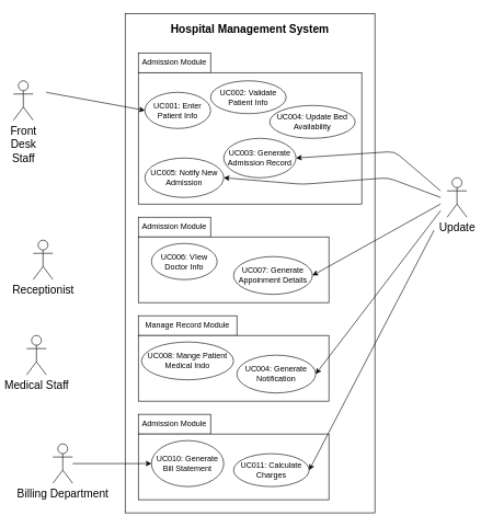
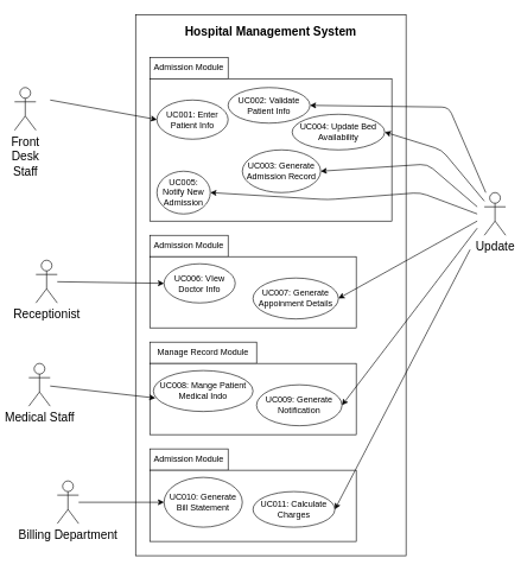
+ <mxCell id="30" value="" style="endArrow=classic;html=1;fontSize=17;entryX=1;entryY=0.5;entryDx=0;entryDy=0;" edge="1" parent="1" source="24" target="6"><mxGeometry width="50" height="50" relative="1" as="geometry"><mxPoint x="670" y="270" as="sourcePoint" /><mxPoint x="720" y="240" as="targetPoint" /><Array as="points"><mxPoint x="630" y="150" /></Array></mxGeometry></mxCell>
+ <mxCell id="31" value="" style="endArrow=classic;html=1;fontSize=17;entryX=1;entryY=0.5;entryDx=0;entryDy=0;" edge="1" parent="1" source="24" target="8"><mxGeometry width="50" height="50" relative="1" as="geometry"><mxPoint x="670" y="280" as="sourcePoint" /><mxPoint x="720" y="250" as="targetPoint" /><Array as="points"><mxPoint x="620" y="210" /></Array></mxGeometry></mxCell>
- <mxCell id="9" value="UC005: Notify New Admission" style="ellipse;whiteSpace=wrap;html=1;" vertex="1" parent="1"><mxGeometry x="220" y="240" width="120" height="60" as="geometry" /></mxCell>
+ <mxCell id="9" value="UC005: Notify New Admission" style="ellipse;whiteSpace=wrap;html=1;" vertex="1" parent="1"><mxGeometry x="220" y="240" width="75" height="60" as="geometry" /></mxCell>
+ <mxCell id="34" value="" style="edgeStyle=none;html=1;fontSize=17;entryX=0;entryY=0.5;entryDx=0;entryDy=0;" edge="1" parent="1" source="35" target="12"><mxGeometry relative="1" as="geometry" /></mxCell>
+ <mxCell id="25" value="" style="edgeStyle=none;html=1;fontSize=17;entryX=0.021;entryY=0.671;entryDx=0;entryDy=0;entryPerimeter=0;" edge="1" parent="1" source="26" target="17"><mxGeometry relative="1" as="geometry" /></mxCell>
- <mxCell id="18" value="UC004: Generate Notification" style="ellipse;whiteSpace=wrap;html=1;" vertex="1" parent="1"><mxGeometry x="360" y="540" width="120" height="57.5" as="geometry" /></mxCell>
+ <mxCell id="18" value="UC009: Generate Notification" style="ellipse;whiteSpace=wrap;html=1;" vertex="1" parent="1"><mxGeometry x="360" y="540" width="120" height="57.5" as="geometry" /></mxCell>
